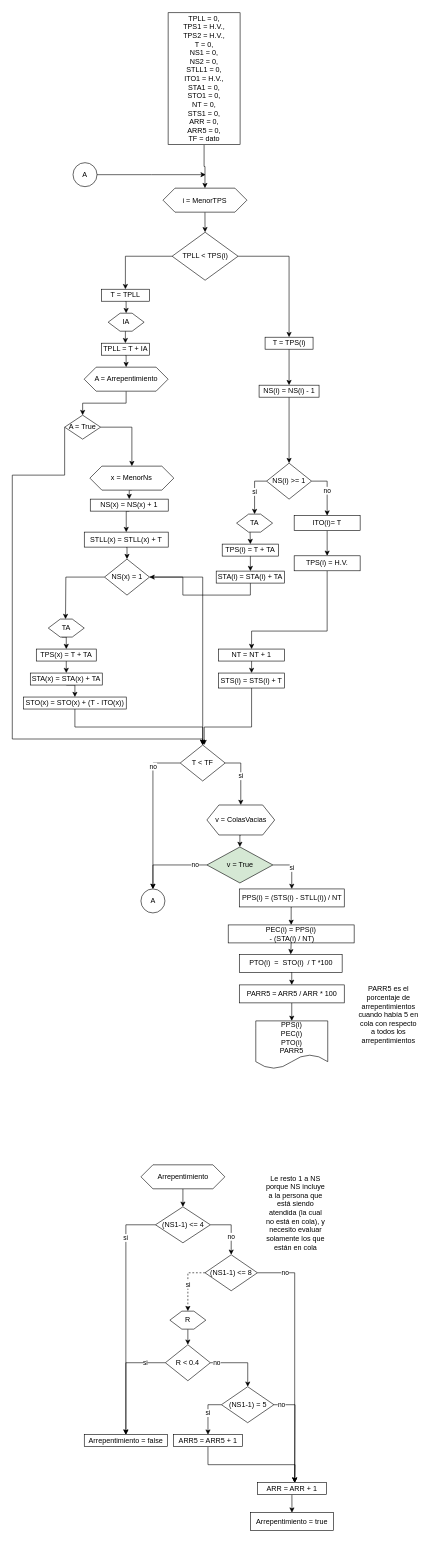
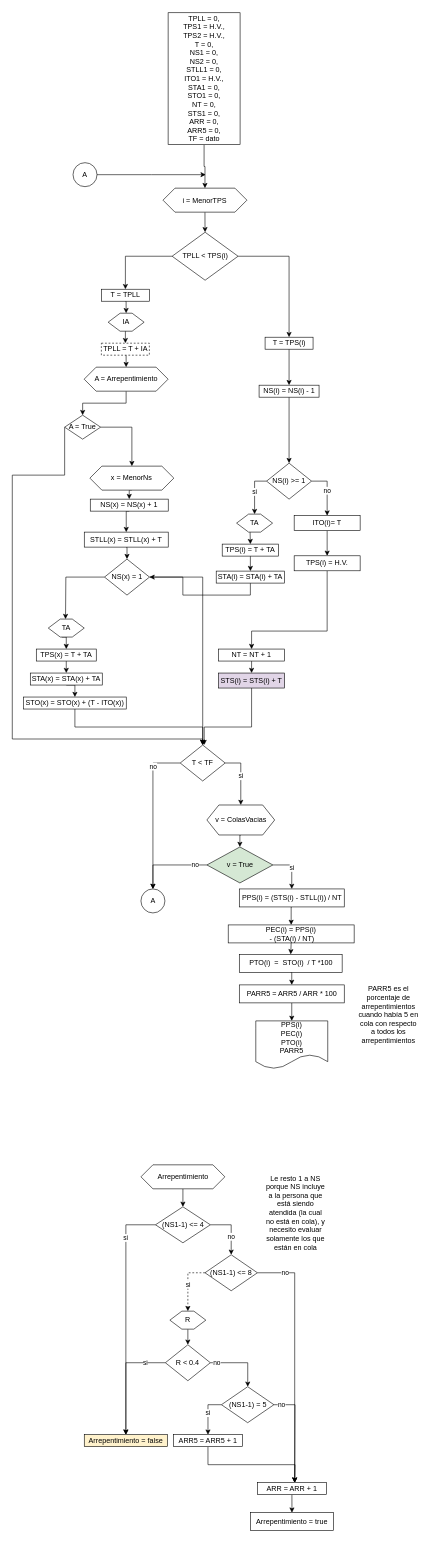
- <mxCell id="13" value="TPLL = T + IA" style="rounded=0;whiteSpace=wrap;html=1;" parent="1" vertex="1"><mxGeometry x="168.56" y="571" width="80" height="20" as="geometry" /></mxCell>
+ <mxCell id="13" value="TPLL = T + IA" style="rounded=0;whiteSpace=wrap;html=1;dashed=1;" parent="1" vertex="1"><mxGeometry x="168.56" y="571" width="80" height="20" as="geometry" /></mxCell>
- <mxCell id="45" value="STS(i) = STS(i) + T" style="rounded=0;whiteSpace=wrap;html=1;" parent="1" vertex="1"><mxGeometry x="364" y="1121" width="110" height="25" as="geometry" /></mxCell>
+ <mxCell id="45" value="STS(i) = STS(i) + T" style="rounded=0;whiteSpace=wrap;html=1;fillColor=#e1d5e7;" parent="1" vertex="1"><mxGeometry x="364" y="1121" width="110" height="25" as="geometry" /></mxCell>
- <mxCell id="82" value="Arrepentimiento&amp;nbsp;= false" style="rounded=0;whiteSpace=wrap;html=1;" parent="1" vertex="1"><mxGeometry x="140" y="2391" width="138.75" height="20" as="geometry" /></mxCell>
+ <mxCell id="82" value="Arrepentimiento&amp;nbsp;= false" style="rounded=0;whiteSpace=wrap;html=1;fillColor=#fff2cc;" parent="1" vertex="1"><mxGeometry x="140" y="2391" width="138.75" height="20" as="geometry" /></mxCell>
